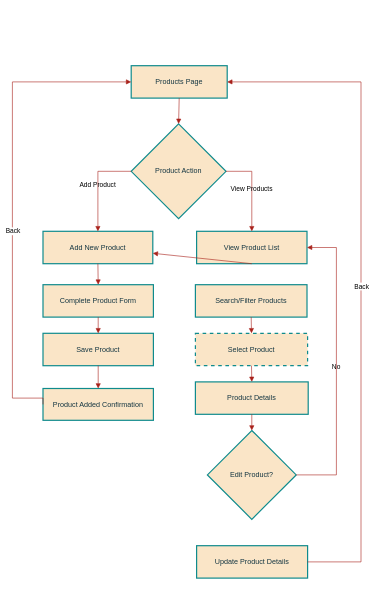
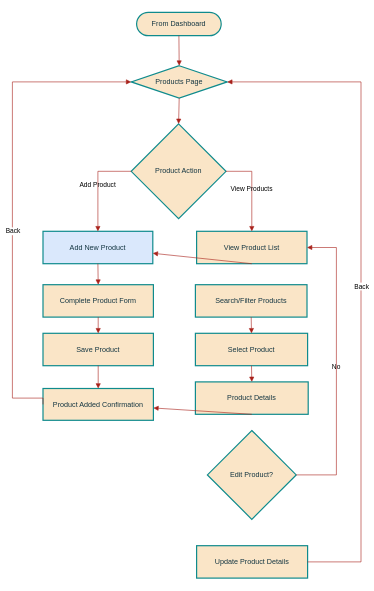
+ <mxCell id="2" value="From Dashboard" style="rounded=1;whiteSpace=wrap;arcSize=50;strokeWidth=2;labelBackgroundColor=none;fillColor=#FAE5C7;strokeColor=#0F8B8D;fontColor=#143642;" parent="1" vertex="1"><mxGeometry x="227" y="20" width="141" height="39" as="geometry" /></mxCell>
+ <mxCell id="15" value="" style="curved=0;startArrow=none;endArrow=block;exitX=0.5;exitY=1;entryX=0.5;entryY=0;rounded=0;labelBackgroundColor=none;strokeColor=#A8201A;fontColor=default;" parent="1" source="2" target="3" edge="1"><mxGeometry relative="1" as="geometry"><Array as="points" /></mxGeometry></mxCell>
- <mxCell id="3" value="Products Page" style="whiteSpace=wrap;strokeWidth=2;labelBackgroundColor=none;fillColor=#FAE5C7;strokeColor=#0F8B8D;fontColor=#143642;" parent="1" vertex="1"><mxGeometry x="218" y="109" width="160" height="54" as="geometry" /></mxCell>
+ <mxCell id="3" value="Products Page" style="rhombus;whiteSpace=wrap;strokeWidth=2;labelBackgroundColor=none;fillColor=#FAE5C7;strokeColor=#0F8B8D;fontColor=#143642;" parent="1" vertex="1"><mxGeometry x="218" y="109" width="160" height="54" as="geometry" /></mxCell>
- <mxCell id="6" value="Add New Product" style="whiteSpace=wrap;strokeWidth=2;labelBackgroundColor=none;fillColor=#FAE5C7;strokeColor=#0F8B8D;fontColor=#143642;" parent="1" vertex="1"><mxGeometry x="71" y="385" width="183" height="54" as="geometry" /></mxCell>
+ <mxCell id="6" value="Add New Product" style="whiteSpace=wrap;strokeWidth=2;labelBackgroundColor=none;fillColor=#dae8fc;strokeColor=#0F8B8D;fontColor=#143642;" parent="1" vertex="1"><mxGeometry x="71" y="385" width="183" height="54" as="geometry" /></mxCell>
- <mxCell id="8" value="Select Product" style="whiteSpace=wrap;strokeWidth=2;labelBackgroundColor=none;fillColor=#FAE5C7;strokeColor=#0F8B8D;fontColor=#143642;dashed=1;" parent="1" vertex="1"><mxGeometry x="325" y="555" width="187" height="54" as="geometry" /></mxCell>
+ <mxCell id="8" value="Select Product" style="whiteSpace=wrap;strokeWidth=2;labelBackgroundColor=none;fillColor=#FAE5C7;strokeColor=#0F8B8D;fontColor=#143642;" parent="1" vertex="1"><mxGeometry x="325" y="555" width="187" height="54" as="geometry" /></mxCell>
- <mxCell id="22" value="" style="startArrow=none;endArrow=block;exitX=0.5;exitY=1.01;entryX=0.5;entryY=0;rounded=0;labelBackgroundColor=none;strokeColor=#A8201A;fontColor=default;entryDx=0;entryDy=0;" parent="1" source="9" target="10" edge="1"><mxGeometry relative="1" as="geometry" /></mxCell>
+ <mxCell id="22" value="" style="startArrow=none;endArrow=block;exitX=0.5;exitY=1.01;rounded=0;labelBackgroundColor=none;strokeColor=#A8201A;fontColor=default;" parent="1" source="9" target="14" edge="1"><mxGeometry relative="1" as="geometry" /></mxCell>
